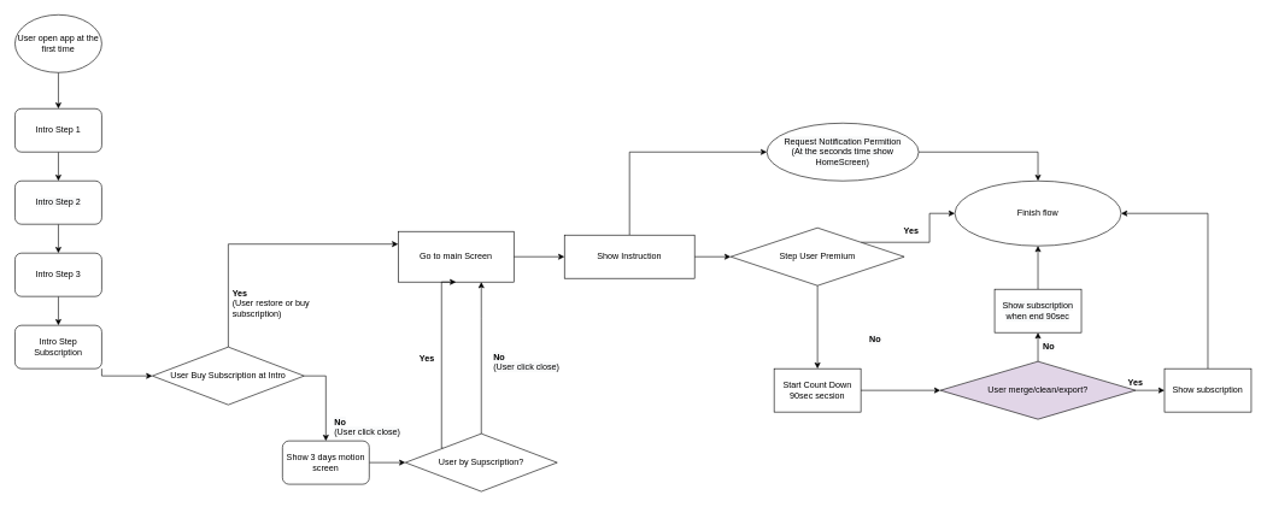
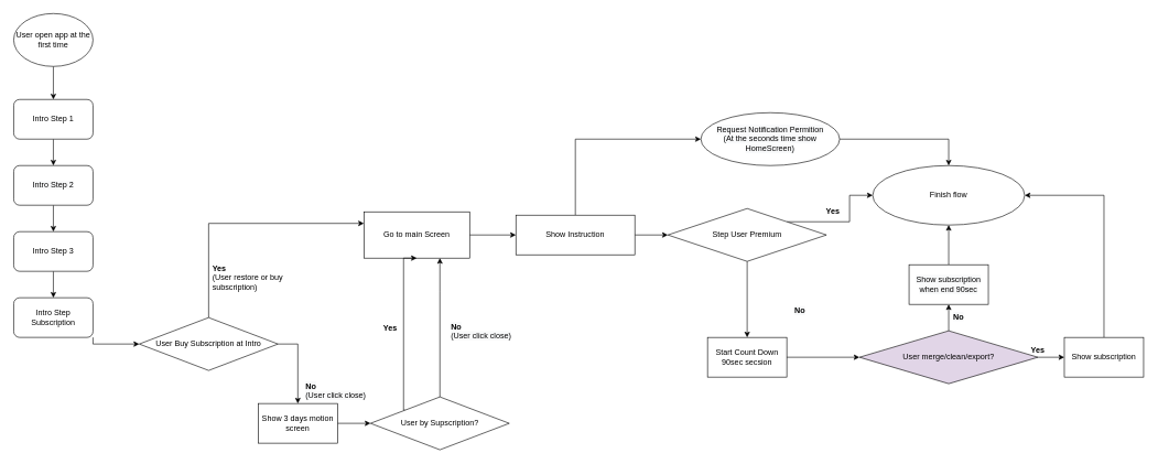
- <mxCell id="16" value="Show 3 days motion screen" style="whiteSpace=wrap;html=1;rounded=1;" vertex="1" parent="1"><mxGeometry x="390" y="610" width="120" height="60" as="geometry" /></mxCell>
+ <mxCell id="16" value="Show 3 days motion screen" style="rounded=0;whiteSpace=wrap;html=1;" vertex="1" parent="1"><mxGeometry x="390" y="610" width="120" height="60" as="geometry" /></mxCell>
